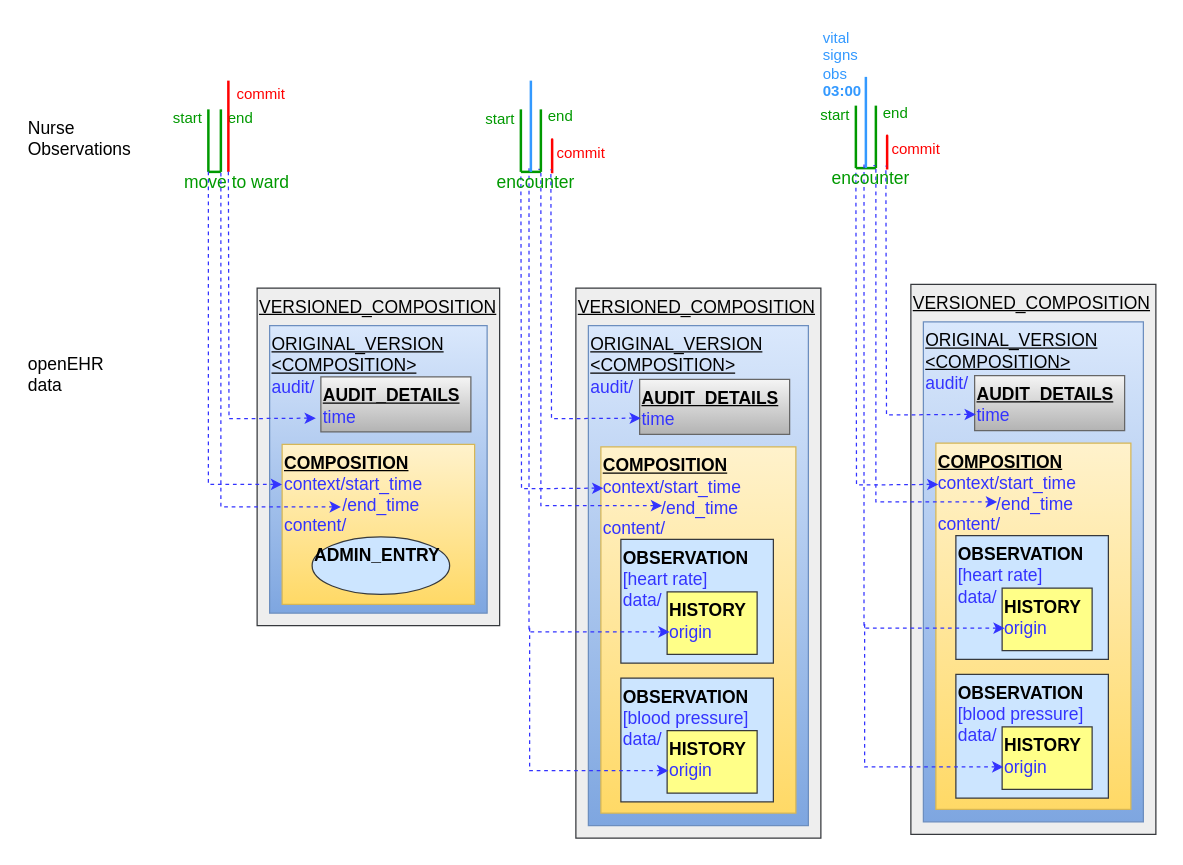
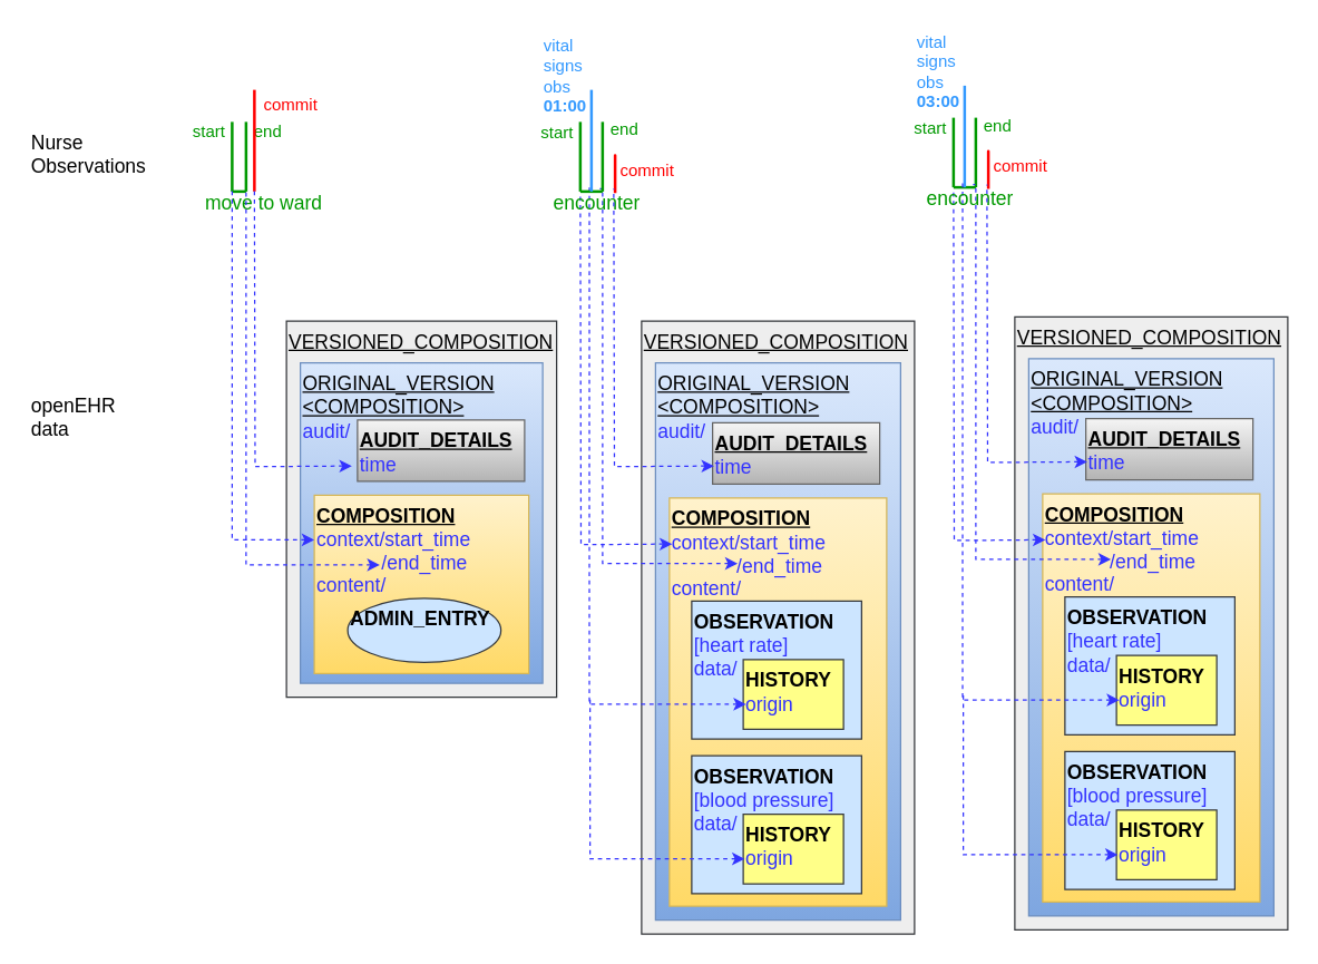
+ <mxCell id="29" value="vital&lt;br&gt;signs&lt;br&gt;obs&lt;br&gt;&lt;b&gt;01:00&lt;/b&gt;" style="text;html=1;resizable=0;points=[];autosize=1;align=left;verticalAlign=top;spacingTop=-4;fontColor=#3399FF;" parent="21" vertex="1"><mxGeometry x="2" width="50" height="60" as="geometry" /></mxCell>
